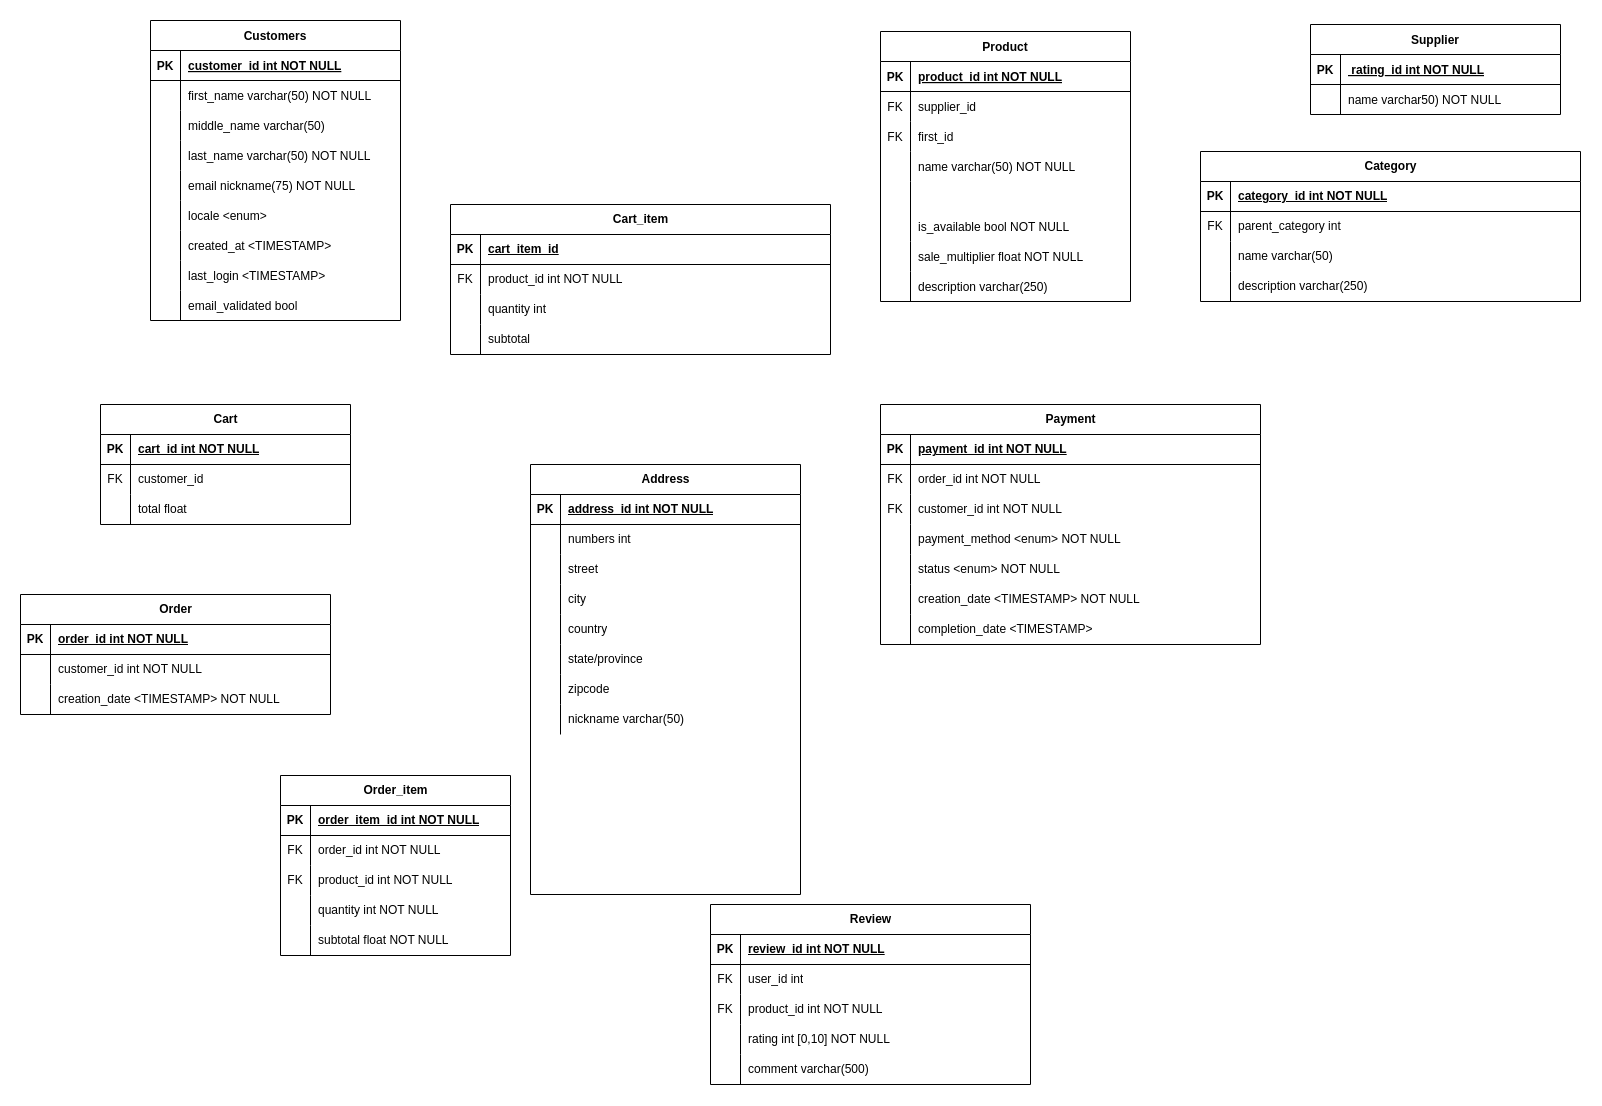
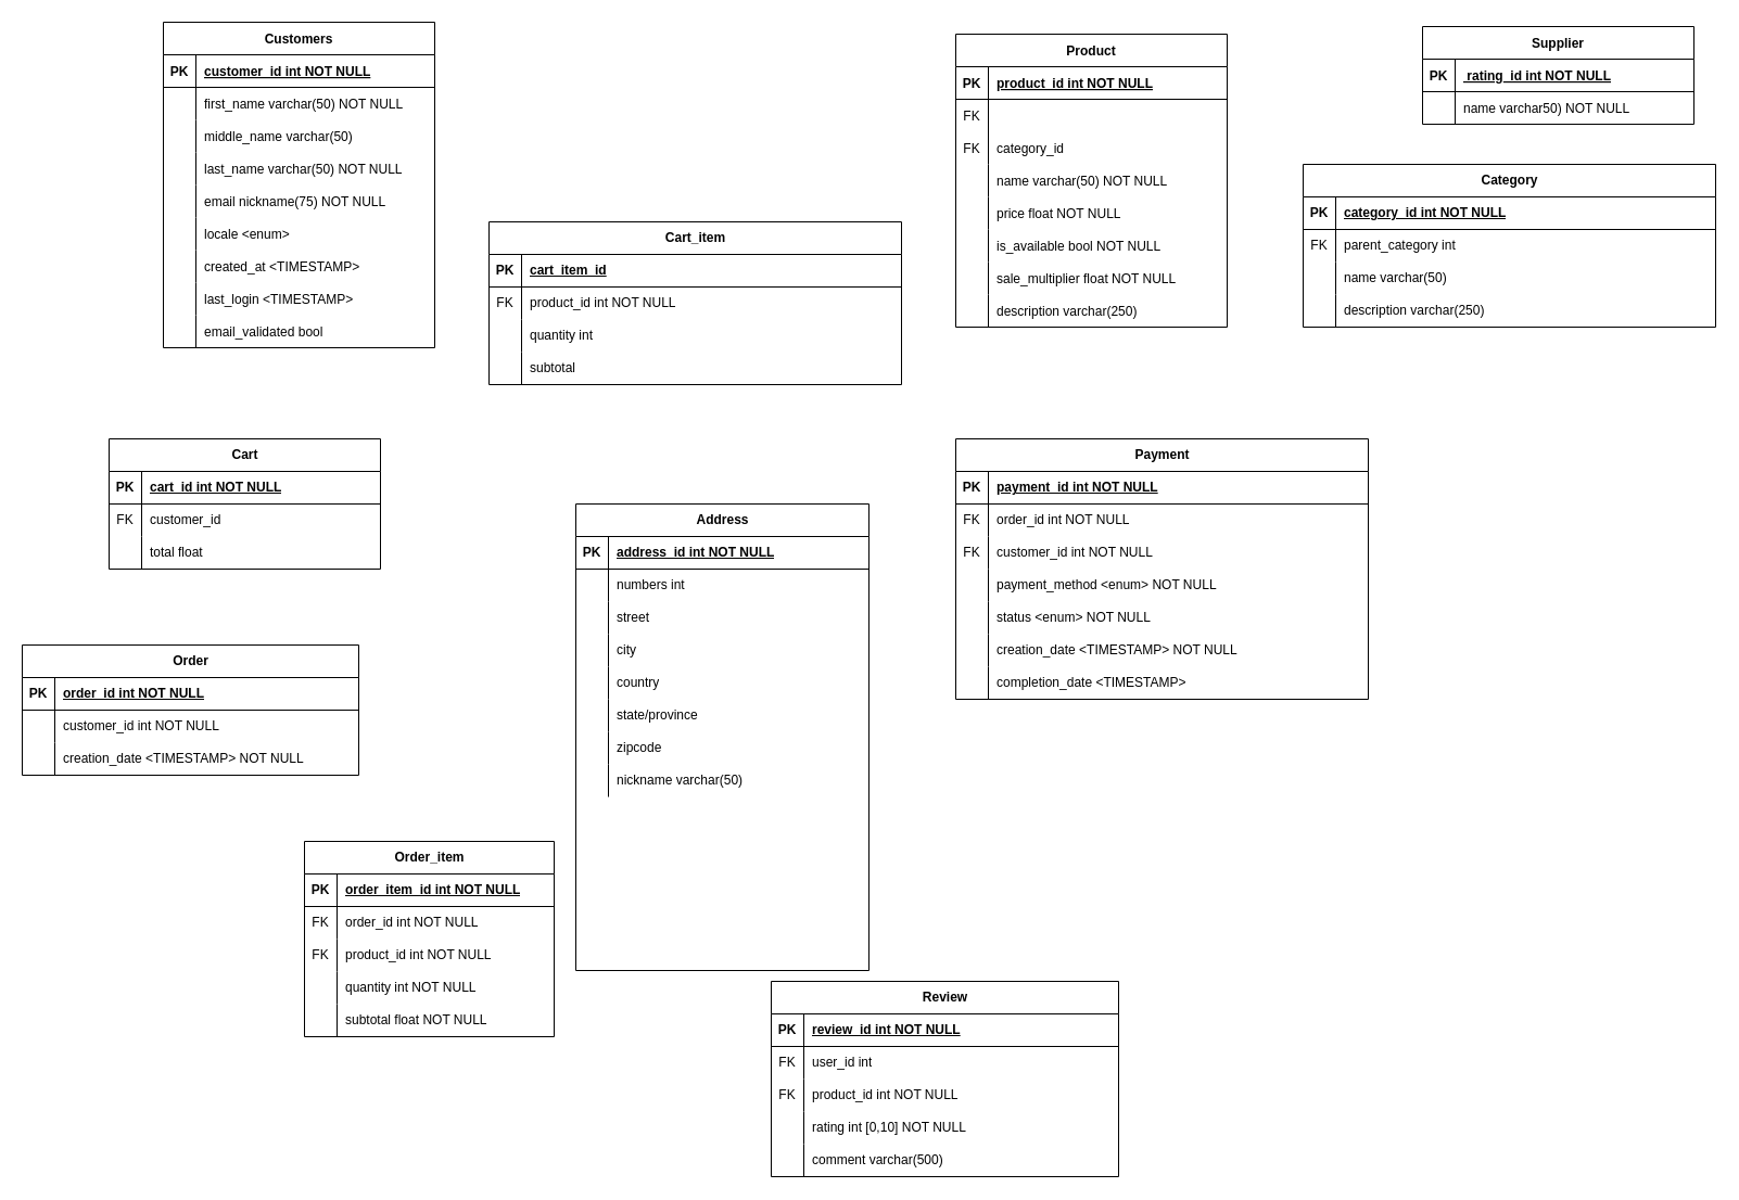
- <mxCell id="8" value="supplier_id" style="shape=partialRectangle;overflow=hidden;connectable=0;fillColor=none;top=0;left=0;bottom=0;right=0;align=left;spacingLeft=6;" parent="6" vertex="1"><mxGeometry x="30" width="220" height="30" as="geometry"><mxRectangle width="220" height="30" as="alternateBounds" /></mxGeometry></mxCell>
- <mxCell id="11" value="first_id" style="shape=partialRectangle;overflow=hidden;connectable=0;fillColor=none;top=0;left=0;bottom=0;right=0;align=left;spacingLeft=6;" vertex="1" parent="9"><mxGeometry x="30" width="220" height="30" as="geometry"><mxRectangle width="220" height="30" as="alternateBounds" /></mxGeometry></mxCell>
+ <mxCell id="11" value="category_id" style="shape=partialRectangle;overflow=hidden;connectable=0;fillColor=none;top=0;left=0;bottom=0;right=0;align=left;spacingLeft=6;" vertex="1" parent="9"><mxGeometry x="30" width="220" height="30" as="geometry"><mxRectangle width="220" height="30" as="alternateBounds" /></mxGeometry></mxCell>
+ <mxCell id="17" value="price float NOT NULL" style="shape=partialRectangle;overflow=hidden;connectable=0;fillColor=none;top=0;left=0;bottom=0;right=0;align=left;spacingLeft=6;" vertex="1" parent="15"><mxGeometry x="30" width="220" height="30" as="geometry"><mxRectangle width="220" height="30" as="alternateBounds" /></mxGeometry></mxCell>
